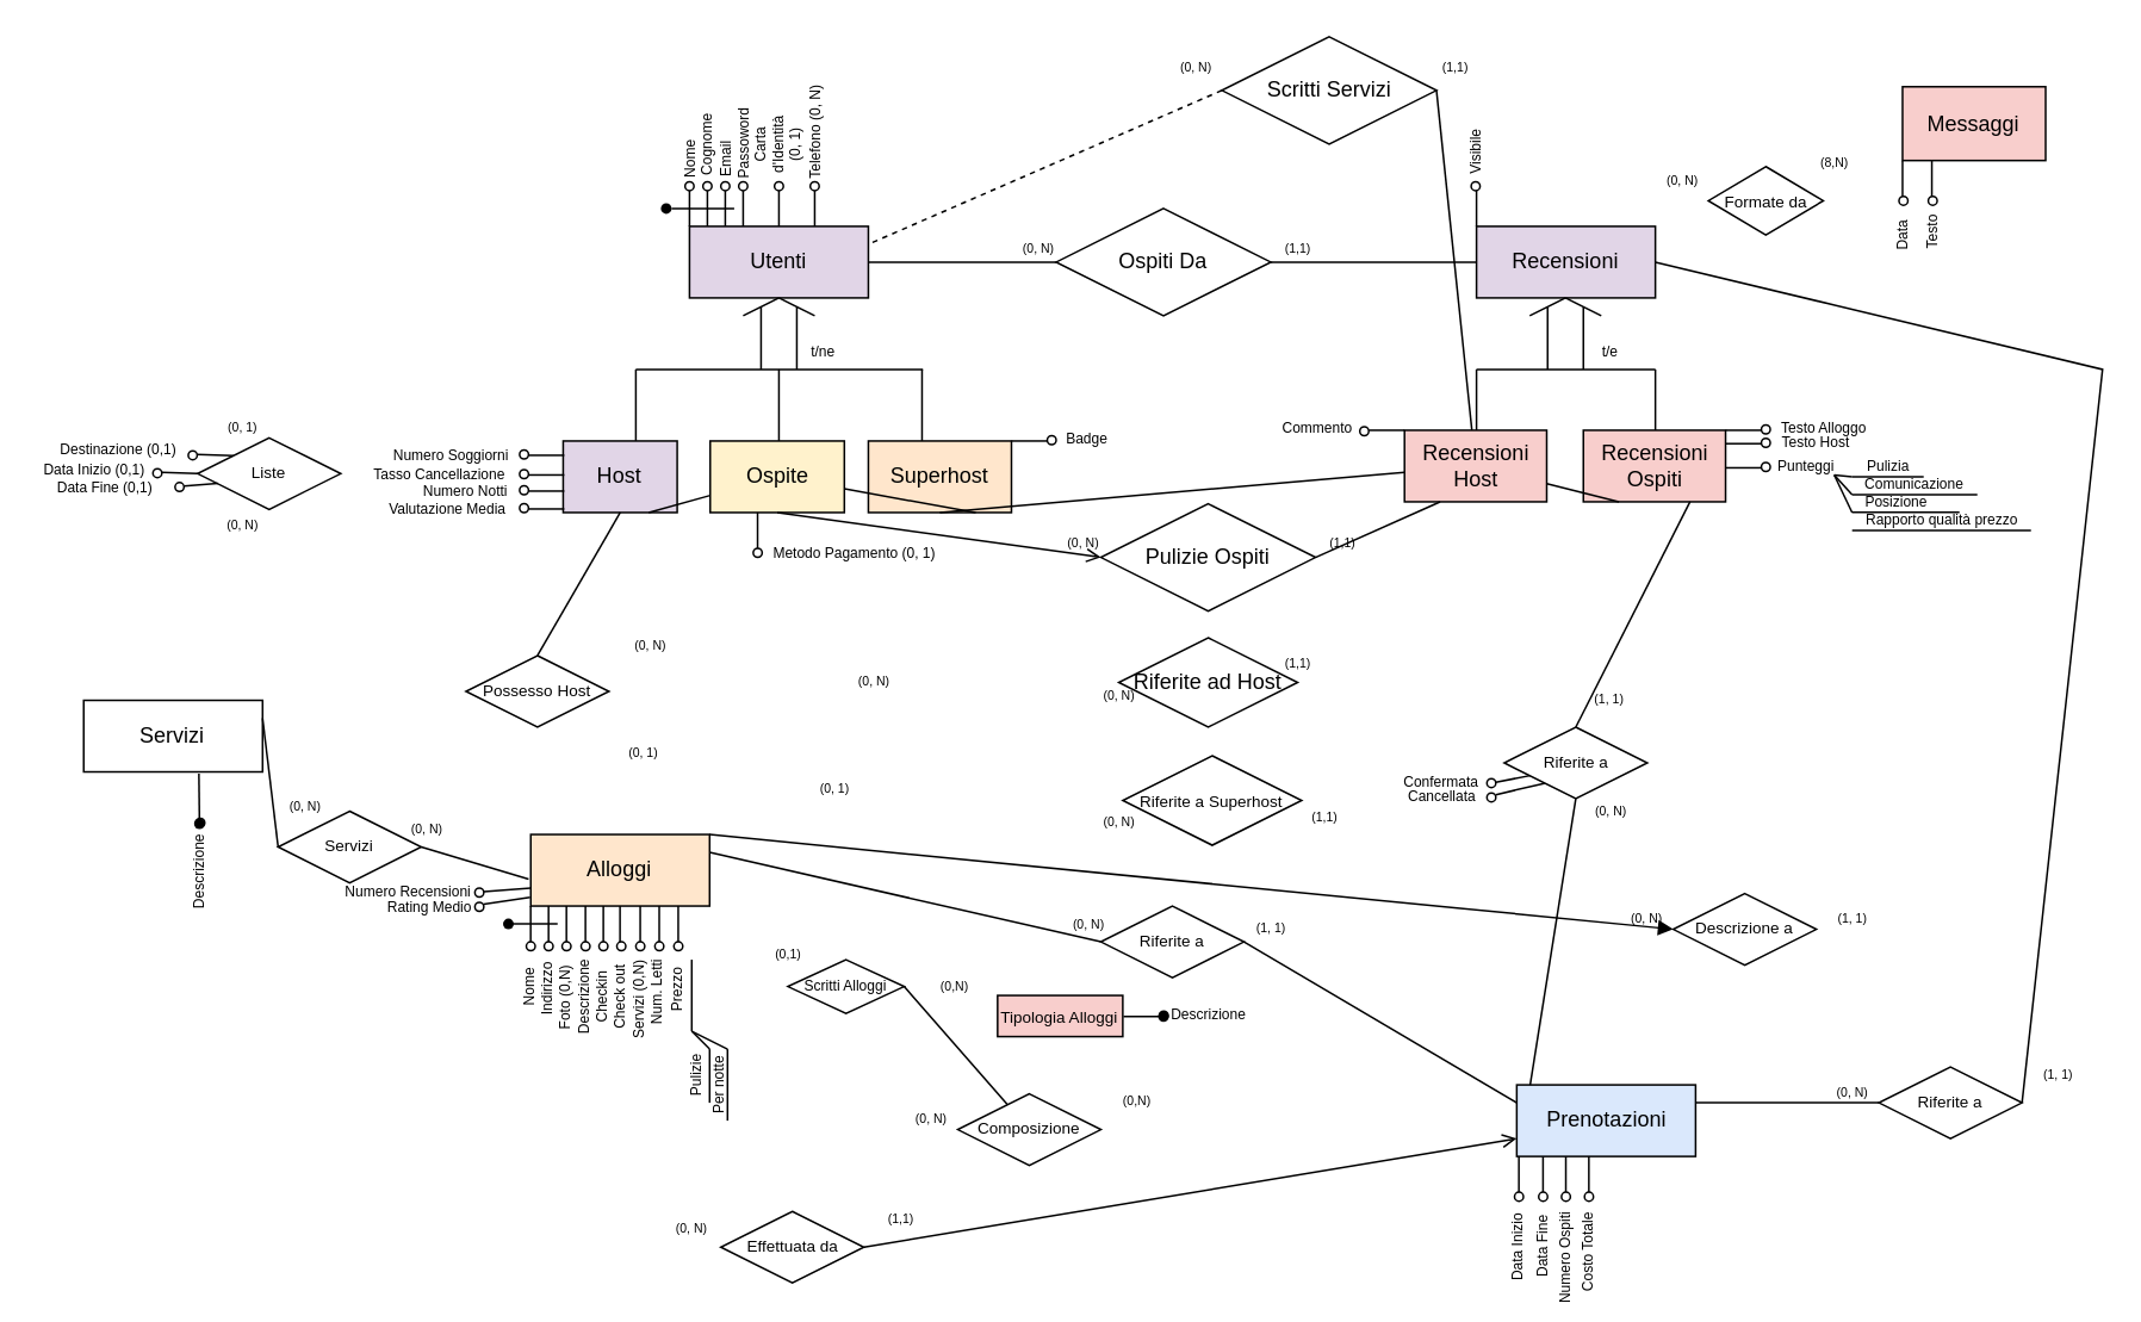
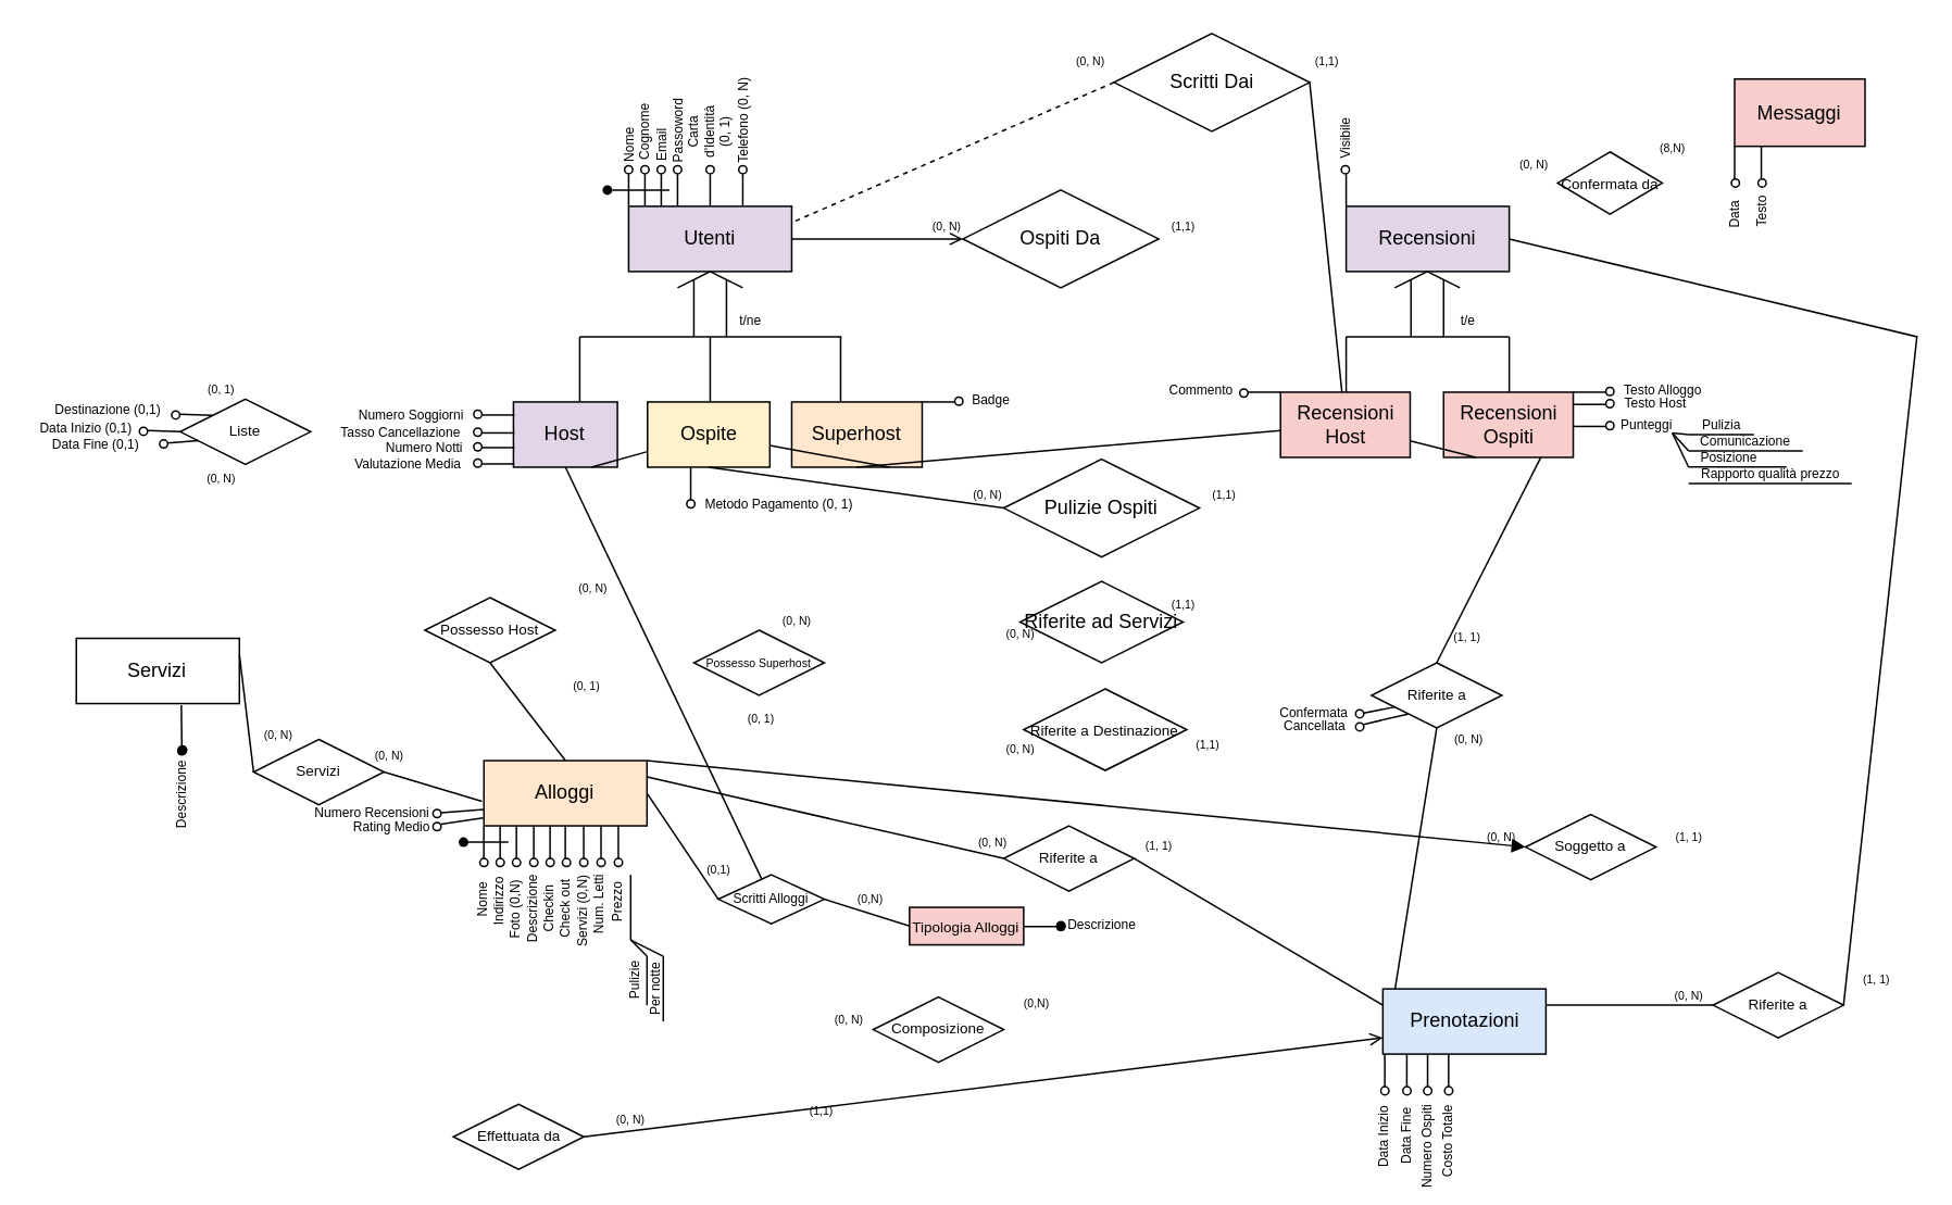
- <mxCell id="140" value="Scritti Servizi" style="shape=rhombus;perimeter=rhombusPerimeter;whiteSpace=wrap;html=1;align=center;" vertex="1" parent="1"><mxGeometry x="682.63" y="20" width="120" height="60" as="geometry" /></mxCell>
+ <mxCell id="140" value="Scritti Dai" style="shape=rhombus;perimeter=rhombusPerimeter;whiteSpace=wrap;html=1;align=center;" vertex="1" parent="1"><mxGeometry x="682.63" y="20" width="120" height="60" as="geometry" /></mxCell>
- <mxCell id="157" value="&lt;font style=&quot;font-size: 9px&quot;&gt;Formate da&lt;/font&gt;" style="shape=rhombus;perimeter=rhombusPerimeter;whiteSpace=wrap;html=1;align=center;" vertex="1" parent="1"><mxGeometry x="954.63" y="92.59" width="64.25" height="38.19" as="geometry" /></mxCell>
+ <mxCell id="157" value="&lt;font style=&quot;font-size: 9px&quot;&gt;Confermata da&lt;/font&gt;" style="shape=rhombus;perimeter=rhombusPerimeter;whiteSpace=wrap;html=1;align=center;" vertex="1" parent="1"><mxGeometry x="954.63" y="92.59" width="64.25" height="38.19" as="geometry" /></mxCell>
- <mxCell id="136" value="" style="endArrow=none;html=1;rounded=0;exitX=1;exitY=0.5;exitDx=0;exitDy=0;entryX=0;entryY=0.5;entryDx=0;entryDy=0;" edge="1" parent="1" source="2" target="135"><mxGeometry relative="1" as="geometry"><mxPoint x="505" y="176" as="sourcePoint" /><mxPoint x="665" y="176" as="targetPoint" /></mxGeometry></mxCell>
+ <mxCell id="136" value="" style="endArrow=open;html=1;rounded=0;exitX=1;exitY=0.5;exitDx=0;exitDy=0;entryX=0;entryY=0.5;entryDx=0;entryDy=0;" edge="1" parent="1" source="2" target="135"><mxGeometry relative="1" as="geometry"><mxPoint x="505" y="176" as="sourcePoint" /><mxPoint x="665" y="176" as="targetPoint" /></mxGeometry></mxCell>
- <mxCell id="137" value="" style="endArrow=none;html=1;rounded=0;exitX=1;exitY=0.5;exitDx=0;exitDy=0;entryX=0;entryY=0.5;entryDx=0;entryDy=0;" edge="1" parent="1" source="135" target="39"><mxGeometry relative="1" as="geometry"><mxPoint x="715" y="136" as="sourcePoint" /><mxPoint x="875" y="86" as="targetPoint" /></mxGeometry></mxCell>
- <mxCell id="149" value="" style="endArrow=none;html=1;rounded=0;fontSize=7;exitX=0.25;exitY=1;exitDx=0;exitDy=0;entryX=1;entryY=0.5;entryDx=0;entryDy=0;" edge="1" parent="1" source="51" target="145"><mxGeometry relative="1" as="geometry"><mxPoint x="362.5" y="296" as="sourcePoint" /><mxPoint x="624.75" y="335" as="targetPoint" /></mxGeometry></mxCell>
- <mxCell id="148" value="" style="endArrow=open;html=1;rounded=0;fontSize=7;exitX=0.5;exitY=1;exitDx=0;exitDy=0;entryX=0;entryY=0.5;entryDx=0;entryDy=0;" edge="1" parent="1" source="31" target="145"><mxGeometry relative="1" as="geometry"><mxPoint x="285" y="386" as="sourcePoint" /><mxPoint x="445" y="386" as="targetPoint" /></mxGeometry></mxCell>
+ <mxCell id="148" value="" style="endArrow=none;html=1;rounded=0;fontSize=7;exitX=0.5;exitY=1;exitDx=0;exitDy=0;entryX=0;entryY=0.5;entryDx=0;entryDy=0;" edge="1" parent="1" source="31" target="145"><mxGeometry relative="1" as="geometry"><mxPoint x="285" y="386" as="sourcePoint" /><mxPoint x="445" y="386" as="targetPoint" /></mxGeometry></mxCell>
- <mxCell id="175" value="" style="endArrow=none;html=1;rounded=0;fontSize=9;exitX=0.5;exitY=1;exitDx=0;exitDy=0;entryX=0.5;entryY=0;entryDx=0;entryDy=0;" edge="1" parent="1" source="32" target="174"><mxGeometry relative="1" as="geometry"><mxPoint x="285" y="376" as="sourcePoint" /><mxPoint x="445" y="376" as="targetPoint" /></mxGeometry></mxCell>
+ <mxCell id="175" value="" style="endArrow=none;html=1;rounded=0;fontSize=9;exitX=0.5;exitY=1;exitDx=0;exitDy=0;" edge="1" parent="1" source="32" target="247"><mxGeometry relative="1" as="geometry"><mxPoint x="285" y="376" as="sourcePoint" /><mxPoint x="445" y="376" as="targetPoint" /></mxGeometry></mxCell>
- <mxCell id="150" value="Riferite ad Host" style="shape=rhombus;perimeter=rhombusPerimeter;whiteSpace=wrap;html=1;align=center;" vertex="1" parent="1"><mxGeometry x="625" y="356" width="100" height="50" as="geometry" /></mxCell>
+ <mxCell id="150" value="Riferite ad Servizi" style="shape=rhombus;perimeter=rhombusPerimeter;whiteSpace=wrap;html=1;align=center;" vertex="1" parent="1"><mxGeometry x="625" y="356" width="100" height="50" as="geometry" /></mxCell>
+ <mxCell id="197" value="&lt;font style=&quot;font-size: 7px&quot;&gt;Possesso Superhost&lt;/font&gt;" style="shape=rhombus;perimeter=rhombusPerimeter;whiteSpace=wrap;html=1;align=center;fontSize=9;" vertex="1" parent="1"><mxGeometry x="425" y="386" width="80" height="40" as="geometry" /></mxCell>
+ <mxCell id="176" value="" style="endArrow=none;html=1;rounded=0;fontSize=9;exitX=0.5;exitY=1;exitDx=0;exitDy=0;entryX=0.5;entryY=0;entryDx=0;entryDy=0;" edge="1" parent="1" source="174" target="83"><mxGeometry relative="1" as="geometry"><mxPoint x="356.245" y="296" as="sourcePoint" /><mxPoint x="355" y="376" as="targetPoint" /></mxGeometry></mxCell>
- <mxCell id="205" value="&lt;font style=&quot;font-size: 9px&quot;&gt;Riferite a Superhost&lt;/font&gt;" style="shape=rhombus;perimeter=rhombusPerimeter;whiteSpace=wrap;html=1;align=center;" vertex="1" parent="1"><mxGeometry x="627.24" y="422" width="100" height="50" as="geometry" /></mxCell>
+ <mxCell id="205" value="&lt;font style=&quot;font-size: 9px&quot;&gt;Riferite a Destinazione&lt;/font&gt;" style="shape=rhombus;perimeter=rhombusPerimeter;whiteSpace=wrap;html=1;align=center;" vertex="1" parent="1"><mxGeometry x="627.24" y="422" width="100" height="50" as="geometry" /></mxCell>
+ <mxCell id="250" value="" style="endArrow=none;html=1;rounded=0;fontSize=8;exitX=1;exitY=0.5;exitDx=0;exitDy=0;entryX=0;entryY=0.5;entryDx=0;entryDy=0;" edge="1" parent="1" source="83" target="247"><mxGeometry relative="1" as="geometry"><mxPoint x="295" y="766" as="sourcePoint" /><mxPoint x="455" y="766" as="targetPoint" /></mxGeometry></mxCell>
- <mxCell id="201" value="Descrizione a" style="shape=rhombus;perimeter=rhombusPerimeter;whiteSpace=wrap;html=1;align=center;fontSize=9;" vertex="1" parent="1"><mxGeometry x="935" y="499" width="80" height="40" as="geometry" /></mxCell>
+ <mxCell id="201" value="Soggetto a" style="shape=rhombus;perimeter=rhombusPerimeter;whiteSpace=wrap;html=1;align=center;fontSize=9;" vertex="1" parent="1"><mxGeometry x="935" y="499" width="80" height="40" as="geometry" /></mxCell>
- <mxCell id="251" value="" style="endArrow=none;html=1;rounded=0;fontSize=8;exitX=1;exitY=0.5;exitDx=0;exitDy=0;" edge="1" parent="1" source="247" target="234"><mxGeometry relative="1" as="geometry"><mxPoint x="406.25" y="496" as="sourcePoint" /><mxPoint x="450" y="561" as="targetPoint" /></mxGeometry></mxCell>
+ <mxCell id="251" value="" style="endArrow=none;html=1;rounded=0;fontSize=8;exitX=1;exitY=0.5;exitDx=0;exitDy=0;entryX=0;entryY=0.5;entryDx=0;entryDy=0;" edge="1" parent="1" source="247" target="246"><mxGeometry relative="1" as="geometry"><mxPoint x="406.25" y="496" as="sourcePoint" /><mxPoint x="450" y="561" as="targetPoint" /></mxGeometry></mxCell>
- <mxCell id="237" value="Effettuata da" style="shape=rhombus;perimeter=rhombusPerimeter;whiteSpace=wrap;html=1;align=center;fontSize=9;" vertex="1" parent="1"><mxGeometry x="402.5" y="676.75" width="80" height="40" as="geometry" /></mxCell>
+ <mxCell id="237" value="Effettuata da" style="shape=rhombus;perimeter=rhombusPerimeter;whiteSpace=wrap;html=1;align=center;fontSize=9;" vertex="1" parent="1"><mxGeometry x="277.5" y="676.75" width="80" height="40" as="geometry" /></mxCell>
